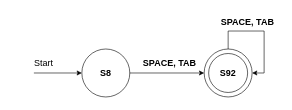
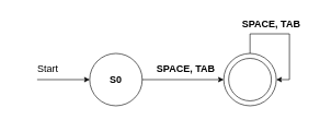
- <mxCell id="7" value="&lt;b style=&quot;font-size: 15px;&quot;&gt;S8&lt;/b&gt;" style="text;html=1;strokeColor=none;fillColor=none;align=center;verticalAlign=middle;whiteSpace=wrap;rounded=0;fontSize=15;" vertex="1" parent="1"><mxGeometry x="146" y="106" width="60" height="30" as="geometry" /></mxCell>
+ <mxCell id="7" value="&lt;b style=&quot;font-size: 15px;&quot;&gt;S0&lt;/b&gt;" style="text;html=1;strokeColor=none;fillColor=none;align=center;verticalAlign=middle;whiteSpace=wrap;rounded=0;fontSize=15;" vertex="1" parent="1"><mxGeometry x="146" y="106" width="60" height="30" as="geometry" /></mxCell>
- <mxCell id="10" value="&lt;b&gt;&lt;font style=&quot;font-size: 15px;&quot;&gt;S92&lt;/font&gt;&lt;/b&gt;" style="text;html=1;strokeColor=none;fillColor=none;align=center;verticalAlign=middle;whiteSpace=wrap;rounded=0;" vertex="1" parent="1"><mxGeometry x="350" y="106" width="60" height="30" as="geometry" /></mxCell>
